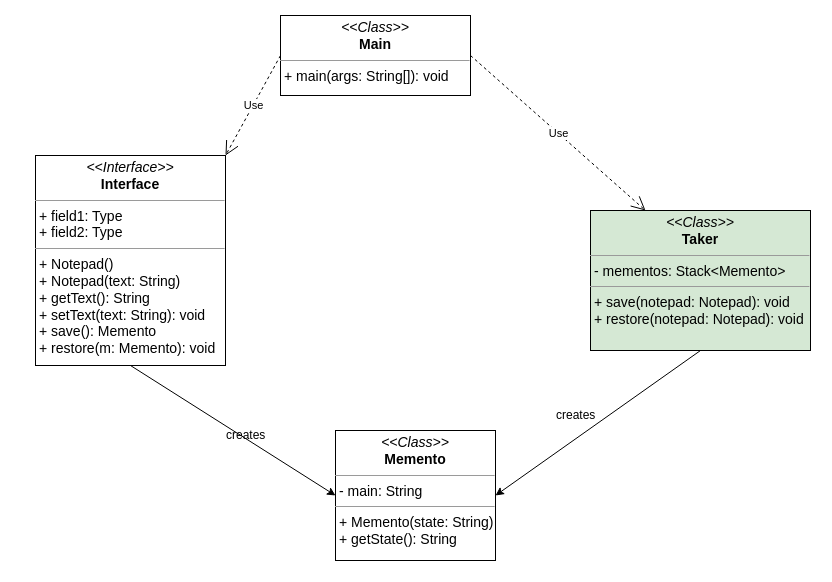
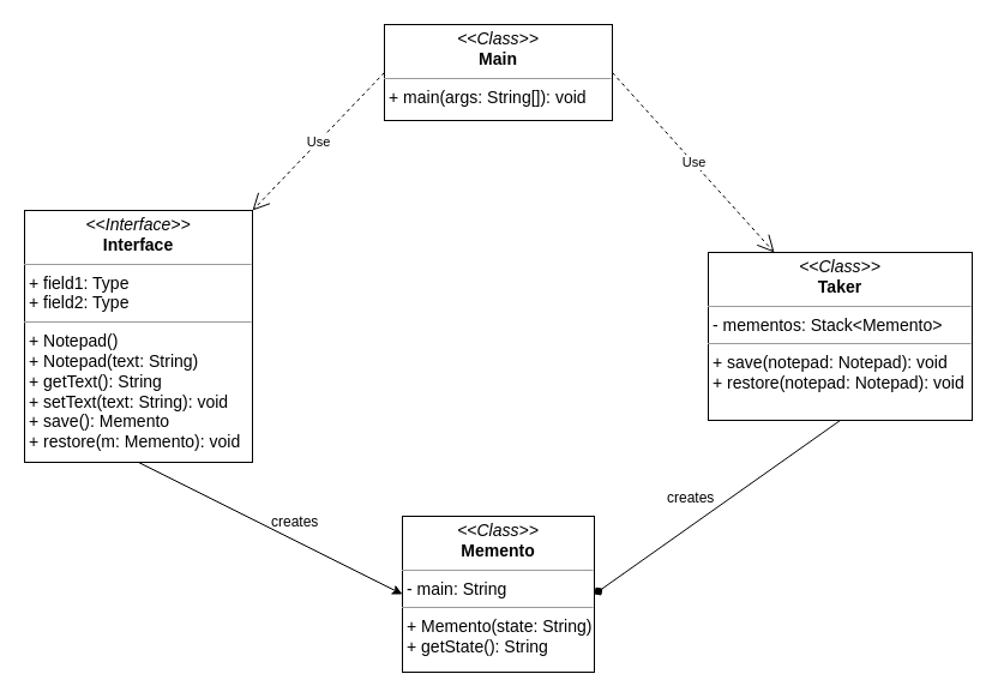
- <mxCell id="3" value="&lt;p style=&quot;margin: 4px 0px 0px; text-align: center; font-size: 14px;&quot;&gt;&lt;font style=&quot;font-size: 14px;&quot;&gt;&lt;i style=&quot;&quot;&gt;&amp;lt;&amp;lt;Class&amp;gt;&amp;gt;&lt;/i&gt;&lt;br&gt;&lt;b style=&quot;&quot;&gt;Main&lt;/b&gt;&lt;/font&gt;&lt;/p&gt;&lt;hr style=&quot;font-size: 14px;&quot; size=&quot;1&quot;&gt;&lt;p style=&quot;margin: 0px 0px 0px 4px; font-size: 14px;&quot;&gt;&lt;font style=&quot;font-size: 14px;&quot;&gt;+&amp;nbsp;&lt;span style=&quot;background-color: initial;&quot;&gt;main(args: String[]): void&lt;/span&gt;&lt;/font&gt;&lt;/p&gt;" style="verticalAlign=top;align=left;overflow=fill;fontSize=12;fontFamily=Helvetica;html=1;rounded=0;shadow=0;comic=0;labelBackgroundColor=none;strokeWidth=1" parent="1" vertex="1"><mxGeometry x="280" y="15" width="190" height="80" as="geometry" /></mxCell>
+ <mxCell id="3" value="&lt;p style=&quot;margin: 4px 0px 0px; text-align: center; font-size: 14px;&quot;&gt;&lt;font style=&quot;font-size: 14px;&quot;&gt;&lt;i style=&quot;&quot;&gt;&amp;lt;&amp;lt;Class&amp;gt;&amp;gt;&lt;/i&gt;&lt;br&gt;&lt;b style=&quot;&quot;&gt;Main&lt;/b&gt;&lt;/font&gt;&lt;/p&gt;&lt;hr style=&quot;font-size: 14px;&quot; size=&quot;1&quot;&gt;&lt;p style=&quot;margin: 0px 0px 0px 4px; font-size: 14px;&quot;&gt;&lt;font style=&quot;font-size: 14px;&quot;&gt;+&amp;nbsp;&lt;span style=&quot;background-color: initial;&quot;&gt;main(args: String[]): void&lt;/span&gt;&lt;/font&gt;&lt;/p&gt;" style="verticalAlign=top;align=left;overflow=fill;fontSize=12;fontFamily=Helvetica;html=1;rounded=0;shadow=0;comic=0;labelBackgroundColor=none;strokeWidth=1" parent="1" vertex="1"><mxGeometry x="320" y="20" width="190" height="80" as="geometry" /></mxCell>
- <mxCell id="4" value="&lt;p style=&quot;margin: 4px 0px 0px; text-align: center; font-size: 14px;&quot;&gt;&lt;font style=&quot;font-size: 14px;&quot;&gt;&lt;i style=&quot;&quot;&gt;&amp;lt;&amp;lt;Interface&amp;gt;&amp;gt;&lt;/i&gt;&lt;br&gt;&lt;b style=&quot;&quot;&gt;Interface&lt;/b&gt;&lt;/font&gt;&lt;/p&gt;&lt;hr style=&quot;font-size: 14px;&quot; size=&quot;1&quot;&gt;&lt;p style=&quot;margin: 0px 0px 0px 4px; font-size: 14px;&quot;&gt;&lt;font style=&quot;font-size: 14px;&quot;&gt;+ field1: Type&lt;br&gt;+ field2: Type&lt;/font&gt;&lt;/p&gt;&lt;hr style=&quot;font-size: 14px;&quot; size=&quot;1&quot;&gt;&lt;p style=&quot;margin: 0px 0px 0px 4px; font-size: 14px;&quot;&gt;&lt;font style=&quot;font-size: 14px;&quot;&gt;+ Notepad()&lt;/font&gt;&lt;/p&gt;&lt;p style=&quot;margin: 0px 0px 0px 4px; font-size: 14px;&quot;&gt;&lt;font style=&quot;font-size: 14px;&quot;&gt;+ Notepad(text: String)&lt;/font&gt;&lt;/p&gt;&lt;p style=&quot;margin: 0px 0px 0px 4px; font-size: 14px;&quot;&gt;&lt;font style=&quot;font-size: 14px;&quot;&gt;+ getText(): String&lt;/font&gt;&lt;/p&gt;&lt;p style=&quot;margin: 0px 0px 0px 4px; font-size: 14px;&quot;&gt;&lt;font style=&quot;font-size: 14px;&quot;&gt;+ setText(text: String): void&lt;/font&gt;&lt;/p&gt;&lt;p style=&quot;margin: 0px 0px 0px 4px; font-size: 14px;&quot;&gt;&lt;font style=&quot;font-size: 14px;&quot;&gt;+ save(): Memento&lt;/font&gt;&lt;/p&gt;&lt;p style=&quot;margin: 0px 0px 0px 4px; font-size: 14px;&quot;&gt;&lt;font style=&quot;font-size: 14px;&quot;&gt;+ restore(m: Memento): void&lt;/font&gt;&lt;br&gt;&lt;/p&gt;" style="verticalAlign=top;align=left;overflow=fill;fontSize=12;fontFamily=Helvetica;html=1;rounded=0;shadow=0;comic=0;labelBackgroundColor=none;strokeWidth=1" parent="1" vertex="1"><mxGeometry x="35" y="155" width="190" height="210" as="geometry" /></mxCell>
+ <mxCell id="4" value="&lt;p style=&quot;margin: 4px 0px 0px; text-align: center; font-size: 14px;&quot;&gt;&lt;font style=&quot;font-size: 14px;&quot;&gt;&lt;i style=&quot;&quot;&gt;&amp;lt;&amp;lt;Interface&amp;gt;&amp;gt;&lt;/i&gt;&lt;br&gt;&lt;b style=&quot;&quot;&gt;Interface&lt;/b&gt;&lt;/font&gt;&lt;/p&gt;&lt;hr style=&quot;font-size: 14px;&quot; size=&quot;1&quot;&gt;&lt;p style=&quot;margin: 0px 0px 0px 4px; font-size: 14px;&quot;&gt;&lt;font style=&quot;font-size: 14px;&quot;&gt;+ field1: Type&lt;br&gt;+ field2: Type&lt;/font&gt;&lt;/p&gt;&lt;hr style=&quot;font-size: 14px;&quot; size=&quot;1&quot;&gt;&lt;p style=&quot;margin: 0px 0px 0px 4px; font-size: 14px;&quot;&gt;&lt;font style=&quot;font-size: 14px;&quot;&gt;+ Notepad()&lt;/font&gt;&lt;/p&gt;&lt;p style=&quot;margin: 0px 0px 0px 4px; font-size: 14px;&quot;&gt;&lt;font style=&quot;font-size: 14px;&quot;&gt;+ Notepad(text: String)&lt;/font&gt;&lt;/p&gt;&lt;p style=&quot;margin: 0px 0px 0px 4px; font-size: 14px;&quot;&gt;&lt;font style=&quot;font-size: 14px;&quot;&gt;+ getText(): String&lt;/font&gt;&lt;/p&gt;&lt;p style=&quot;margin: 0px 0px 0px 4px; font-size: 14px;&quot;&gt;&lt;font style=&quot;font-size: 14px;&quot;&gt;+ setText(text: String): void&lt;/font&gt;&lt;/p&gt;&lt;p style=&quot;margin: 0px 0px 0px 4px; font-size: 14px;&quot;&gt;&lt;font style=&quot;font-size: 14px;&quot;&gt;+ save(): Memento&lt;/font&gt;&lt;/p&gt;&lt;p style=&quot;margin: 0px 0px 0px 4px; font-size: 14px;&quot;&gt;&lt;font style=&quot;font-size: 14px;&quot;&gt;+ restore(m: Memento): void&lt;/font&gt;&lt;br&gt;&lt;/p&gt;" style="verticalAlign=top;align=left;overflow=fill;fontSize=12;fontFamily=Helvetica;html=1;rounded=0;shadow=0;comic=0;labelBackgroundColor=none;strokeWidth=1" parent="1" vertex="1"><mxGeometry x="20" y="175" width="190" height="210" as="geometry" /></mxCell>
- <mxCell id="2" value="&lt;p style=&quot;margin: 4px 0px 0px; text-align: center; font-size: 14px;&quot;&gt;&lt;font style=&quot;font-size: 14px;&quot;&gt;&lt;i style=&quot;&quot;&gt;&amp;lt;&amp;lt;Class&amp;gt;&amp;gt;&lt;/i&gt;&lt;br&gt;&lt;b style=&quot;&quot;&gt;Taker&lt;/b&gt;&lt;br&gt;&lt;/font&gt;&lt;/p&gt;&lt;hr style=&quot;font-size: 14px;&quot; size=&quot;1&quot;&gt;&lt;p style=&quot;margin: 0px 0px 0px 4px; font-size: 14px;&quot;&gt;&lt;font style=&quot;font-size: 14px;&quot;&gt;- mementos: Stack&amp;lt;Memento&amp;gt;&lt;br&gt;&lt;/font&gt;&lt;/p&gt;&lt;hr style=&quot;font-size: 14px;&quot; size=&quot;1&quot;&gt;&lt;p style=&quot;margin: 0px 0px 0px 4px; font-size: 14px;&quot;&gt;&lt;font style=&quot;font-size: 14px;&quot;&gt;+&amp;nbsp;&lt;span style=&quot;background-color: initial;&quot;&gt;save(notepad: Notepad): void&lt;/span&gt;&lt;/font&gt;&lt;/p&gt;&lt;p style=&quot;margin: 0px 0px 0px 4px; font-size: 14px;&quot;&gt;&lt;font style=&quot;font-size: 14px;&quot;&gt;+ restore(notepad: Notepad): void&lt;/font&gt;&lt;/p&gt;" style="verticalAlign=top;align=left;overflow=fill;fontSize=12;fontFamily=Helvetica;html=1;rounded=0;shadow=0;comic=0;labelBackgroundColor=none;strokeWidth=1;fillColor=#d5e8d4;" parent="1" vertex="1"><mxGeometry x="590" y="210" width="220" height="140" as="geometry" /></mxCell>
+ <mxCell id="2" value="&lt;p style=&quot;margin: 4px 0px 0px; text-align: center; font-size: 14px;&quot;&gt;&lt;font style=&quot;font-size: 14px;&quot;&gt;&lt;i style=&quot;&quot;&gt;&amp;lt;&amp;lt;Class&amp;gt;&amp;gt;&lt;/i&gt;&lt;br&gt;&lt;b style=&quot;&quot;&gt;Taker&lt;/b&gt;&lt;br&gt;&lt;/font&gt;&lt;/p&gt;&lt;hr style=&quot;font-size: 14px;&quot; size=&quot;1&quot;&gt;&lt;p style=&quot;margin: 0px 0px 0px 4px; font-size: 14px;&quot;&gt;&lt;font style=&quot;font-size: 14px;&quot;&gt;- mementos: Stack&amp;lt;Memento&amp;gt;&lt;br&gt;&lt;/font&gt;&lt;/p&gt;&lt;hr style=&quot;font-size: 14px;&quot; size=&quot;1&quot;&gt;&lt;p style=&quot;margin: 0px 0px 0px 4px; font-size: 14px;&quot;&gt;&lt;font style=&quot;font-size: 14px;&quot;&gt;+&amp;nbsp;&lt;span style=&quot;background-color: initial;&quot;&gt;save(notepad: Notepad): void&lt;/span&gt;&lt;/font&gt;&lt;/p&gt;&lt;p style=&quot;margin: 0px 0px 0px 4px; font-size: 14px;&quot;&gt;&lt;font style=&quot;font-size: 14px;&quot;&gt;+ restore(notepad: Notepad): void&lt;/font&gt;&lt;/p&gt;" style="verticalAlign=top;align=left;overflow=fill;fontSize=12;fontFamily=Helvetica;html=1;rounded=0;shadow=0;comic=0;labelBackgroundColor=none;strokeWidth=1" parent="1" vertex="1"><mxGeometry x="590" y="210" width="220" height="140" as="geometry" /></mxCell>
- <mxCell id="9" value="" style="endArrow=classic;html=1;rounded=0;exitX=0.5;exitY=1;exitDx=0;exitDy=0;entryX=1;entryY=0.5;entryDx=0;entryDy=0;" edge="1" parent="1" source="2" target="5"><mxGeometry width="50" height="50" relative="1" as="geometry"><mxPoint x="125" y="395" as="sourcePoint" /><mxPoint x="345" y="505" as="targetPoint" /></mxGeometry></mxCell>
+ <mxCell id="9" value="" style="endArrow=diamond;html=1;rounded=0;exitX=0.5;exitY=1;exitDx=0;exitDy=0;entryX=1;entryY=0.5;entryDx=0;entryDy=0;" edge="1" parent="1" source="2" target="5"><mxGeometry width="50" height="50" relative="1" as="geometry"><mxPoint x="125" y="395" as="sourcePoint" /><mxPoint x="345" y="505" as="targetPoint" /></mxGeometry></mxCell>
